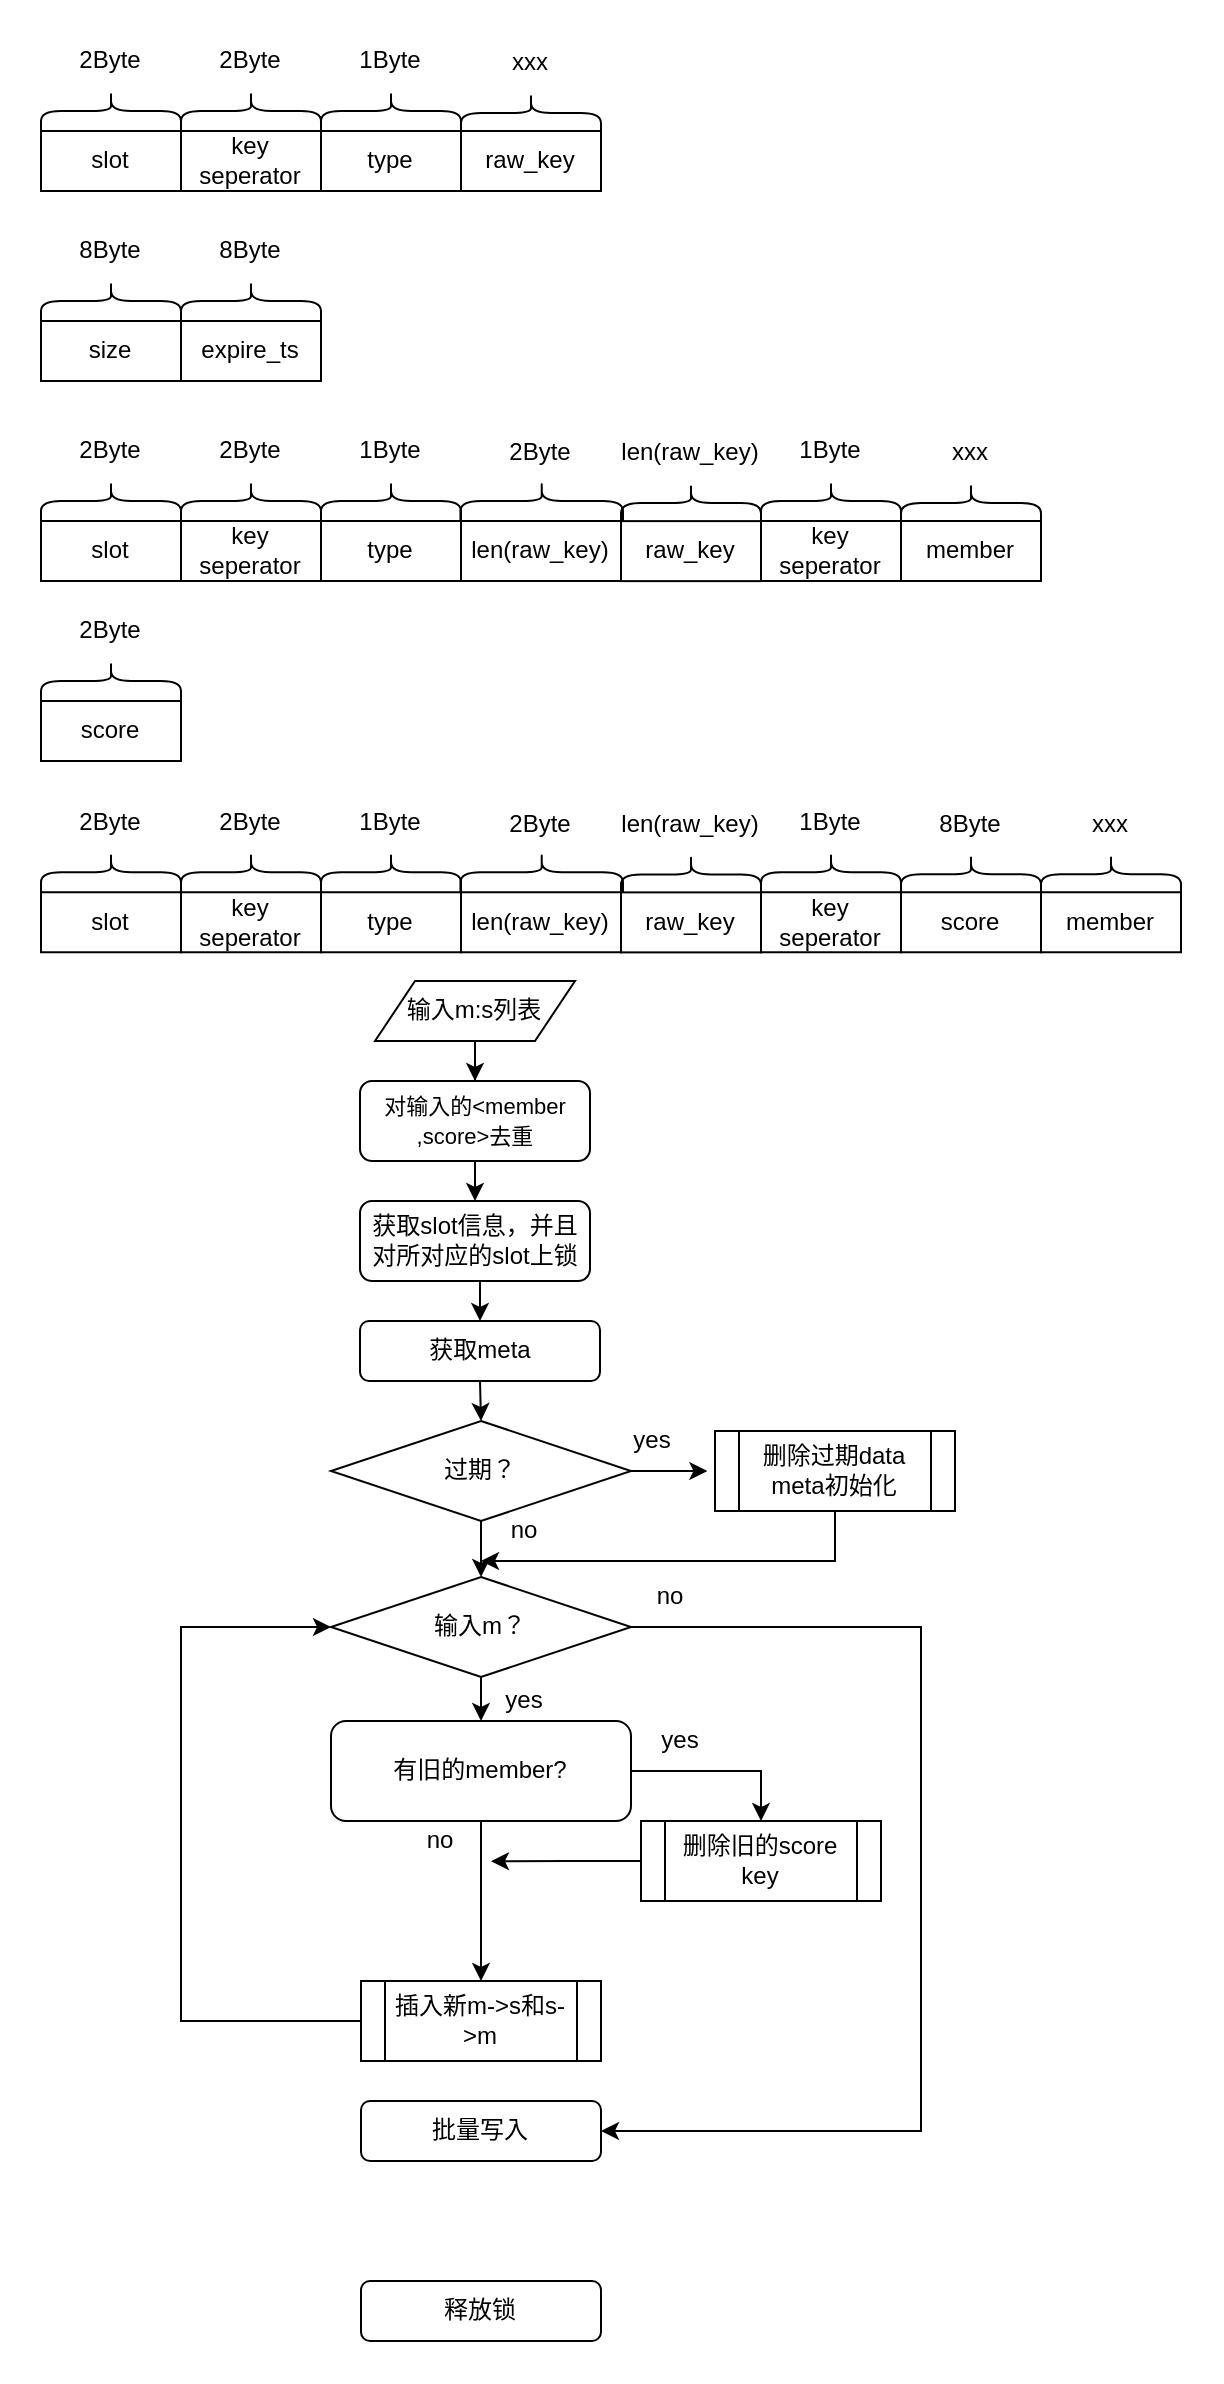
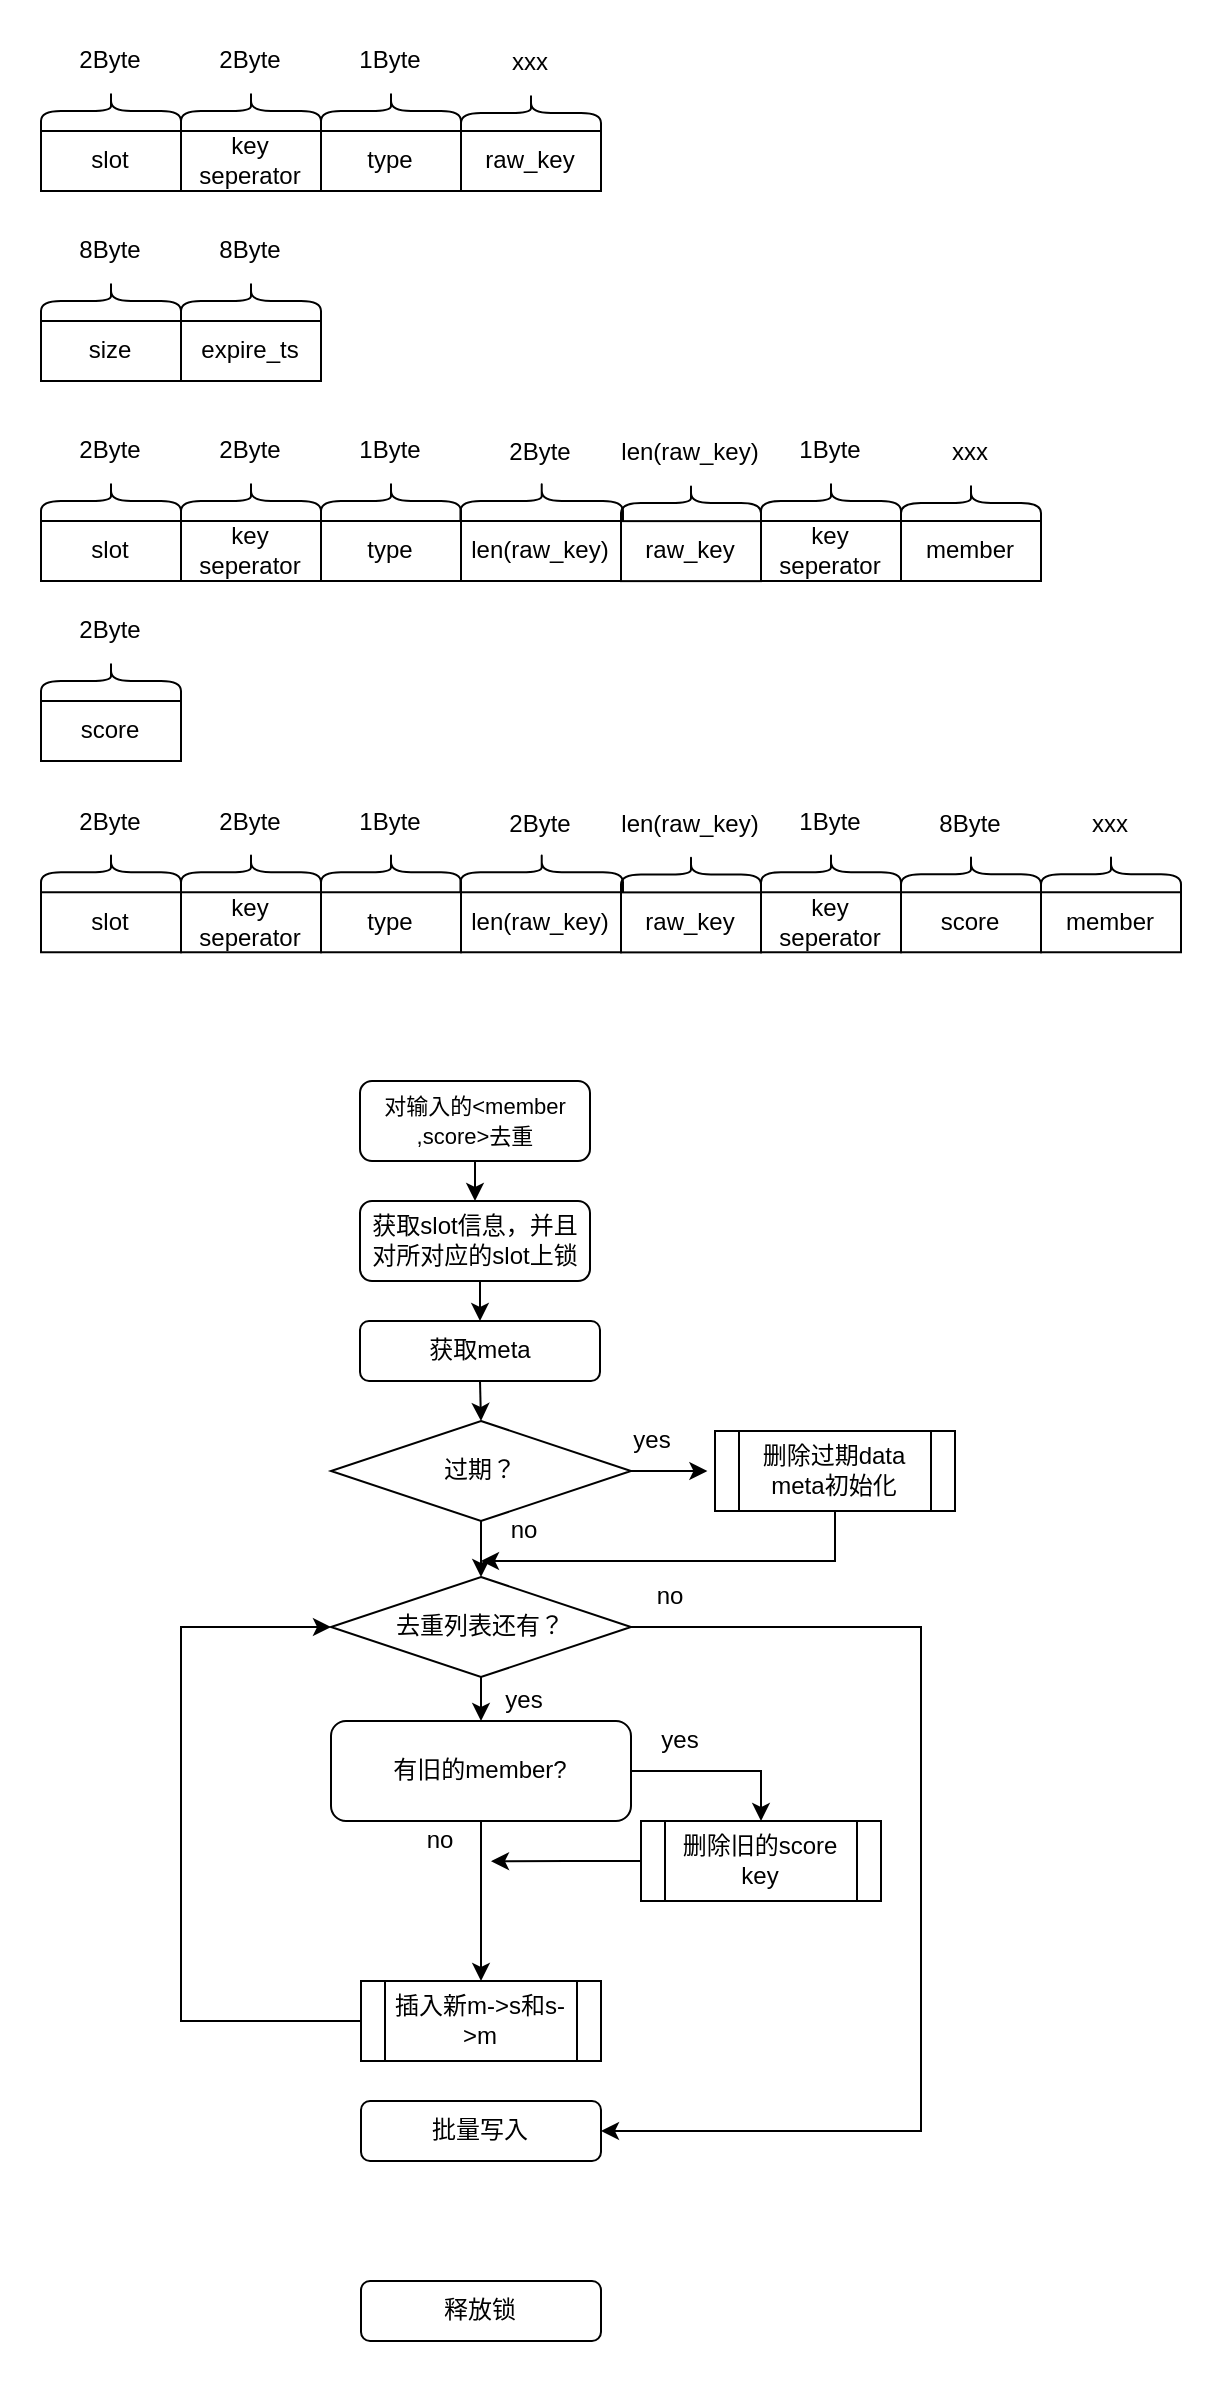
- <mxCell id="73" value="输入m:s列表" style="shape=parallelogram;perimeter=parallelogramPerimeter;whiteSpace=wrap;html=1;fixedSize=1;" vertex="1" parent="1"><mxGeometry x="187" y="490" width="100" height="30" as="geometry" /></mxCell>
- <mxCell id="72" style="edgeStyle=orthogonalEdgeStyle;rounded=0;orthogonalLoop=1;jettySize=auto;html=1;entryX=0.5;entryY=0;entryDx=0;entryDy=0;" edge="1" parent="1" source="73" target="69"><mxGeometry relative="1" as="geometry" /></mxCell>
- <mxCell id="83" value="输入m？" style="rhombus;whiteSpace=wrap;html=1;" vertex="1" parent="1"><mxGeometry x="165" y="788" width="150" height="50" as="geometry" /></mxCell>
+ <mxCell id="83" value="去重列表还有？" style="rhombus;whiteSpace=wrap;html=1;" vertex="1" parent="1"><mxGeometry x="165" y="788" width="150" height="50" as="geometry" /></mxCell>
